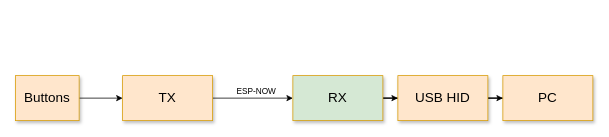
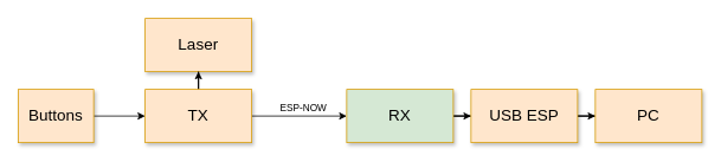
+ <mxCell id="2" value="Laser" style="whiteSpace=wrap;html=1;shadow=1;fontSize=18;fillColor=#ffe6cc;strokeColor=#d79b00;" parent="1" vertex="1"><mxGeometry x="163" y="20" width="120" height="60" as="geometry" /></mxCell>
+ <mxCell id="9" value="" style="edgeStyle=orthogonalEdgeStyle;rounded=0;orthogonalLoop=1;jettySize=auto;html=1;" edge="1" parent="1" source="10" target="2"><mxGeometry relative="1" as="geometry" /></mxCell>
- <mxCell id="12" value="USB HID" style="whiteSpace=wrap;html=1;shadow=1;fontSize=18;fillColor=#ffe6cc;strokeColor=#d79b00;" vertex="1" parent="1"><mxGeometry x="530" y="100" width="120" height="60" as="geometry" /></mxCell>
+ <mxCell id="12" value="USB ESP" style="whiteSpace=wrap;html=1;shadow=1;fontSize=18;fillColor=#ffe6cc;strokeColor=#d79b00;" vertex="1" parent="1"><mxGeometry x="530" y="100" width="120" height="60" as="geometry" /></mxCell>
